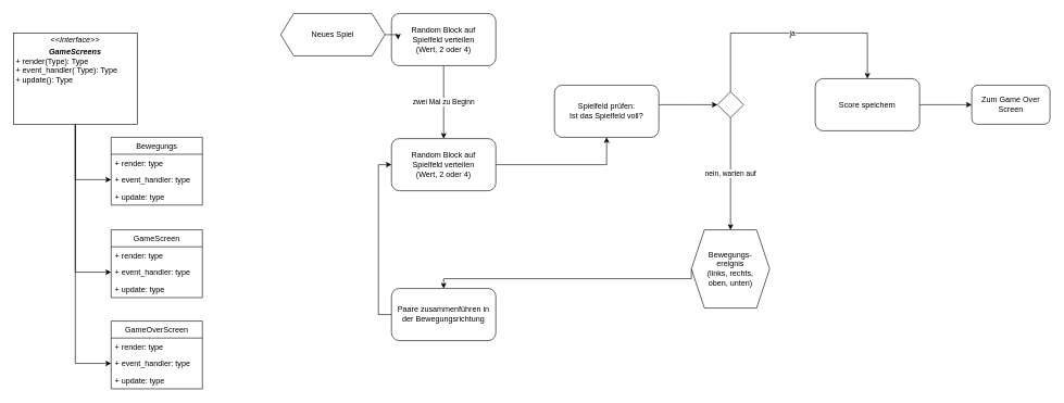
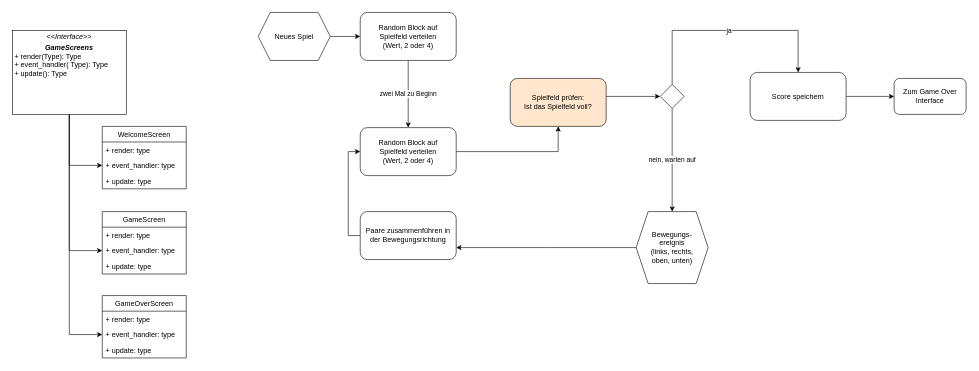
- <mxCell id="18" value="Neues Spiel" style="shape=hexagon;perimeter=hexagonPerimeter2;whiteSpace=wrap;html=1;fixedSize=1;" parent="1" vertex="1"><mxGeometry x="430" y="20" width="160" height="65" as="geometry" /></mxCell>
+ <mxCell id="18" value="Neues Spiel" style="shape=hexagon;perimeter=hexagonPerimeter2;whiteSpace=wrap;html=1;fixedSize=1;" parent="1" vertex="1"><mxGeometry x="430" y="20" width="120" height="80" as="geometry" /></mxCell>
- <mxCell id="35" value="Zum Game Over Screen" style="whiteSpace=wrap;html=1;rounded=1;" parent="1" vertex="1"><mxGeometry x="1490" y="130" width="120" height="60" as="geometry" /></mxCell>
+ <mxCell id="35" value="Zum Game Over Interface" style="whiteSpace=wrap;html=1;rounded=1;" parent="1" vertex="1"><mxGeometry x="1490" y="130" width="120" height="60" as="geometry" /></mxCell>
- <mxCell id="29" value="Spielfeld prüfen:&lt;br&gt;Ist das Spielfeld voll?" style="rounded=1;whiteSpace=wrap;html=1;" parent="1" vertex="1"><mxGeometry x="850" y="130" width="160" height="80" as="geometry" /></mxCell>
+ <mxCell id="29" value="Spielfeld prüfen:&lt;br&gt;Ist das Spielfeld voll?" style="rounded=1;whiteSpace=wrap;html=1;fillColor=#ffe6cc;" parent="1" vertex="1"><mxGeometry x="850" y="130" width="160" height="80" as="geometry" /></mxCell>
- <mxCell id="14" value="Bewegungs" style="swimlane;fontStyle=0;childLayout=stackLayout;horizontal=1;startSize=26;fillColor=none;horizontalStack=0;resizeParent=1;resizeParentMax=0;resizeLast=0;collapsible=1;marginBottom=0;" parent="1" vertex="1"><mxGeometry x="170" y="210" width="140" height="104" as="geometry" /></mxCell>
+ <mxCell id="14" value="WelcomeScreen" style="swimlane;fontStyle=0;childLayout=stackLayout;horizontal=1;startSize=26;fillColor=none;horizontalStack=0;resizeParent=1;resizeParentMax=0;resizeLast=0;collapsible=1;marginBottom=0;" parent="1" vertex="1"><mxGeometry x="170" y="210" width="140" height="104" as="geometry" /></mxCell>
- <mxCell id="27" value="Paare zusammenführen in der Bewegungsrichtung" style="rounded=1;whiteSpace=wrap;html=1;" parent="1" vertex="1"><mxGeometry x="600" y="442" width="160" height="80" as="geometry" /></mxCell>
+ <mxCell id="27" value="Paare zusammenführen in der Bewegungsrichtung" style="rounded=1;whiteSpace=wrap;html=1;" parent="1" vertex="1"><mxGeometry x="600" y="352" width="160" height="80" as="geometry" /></mxCell>
